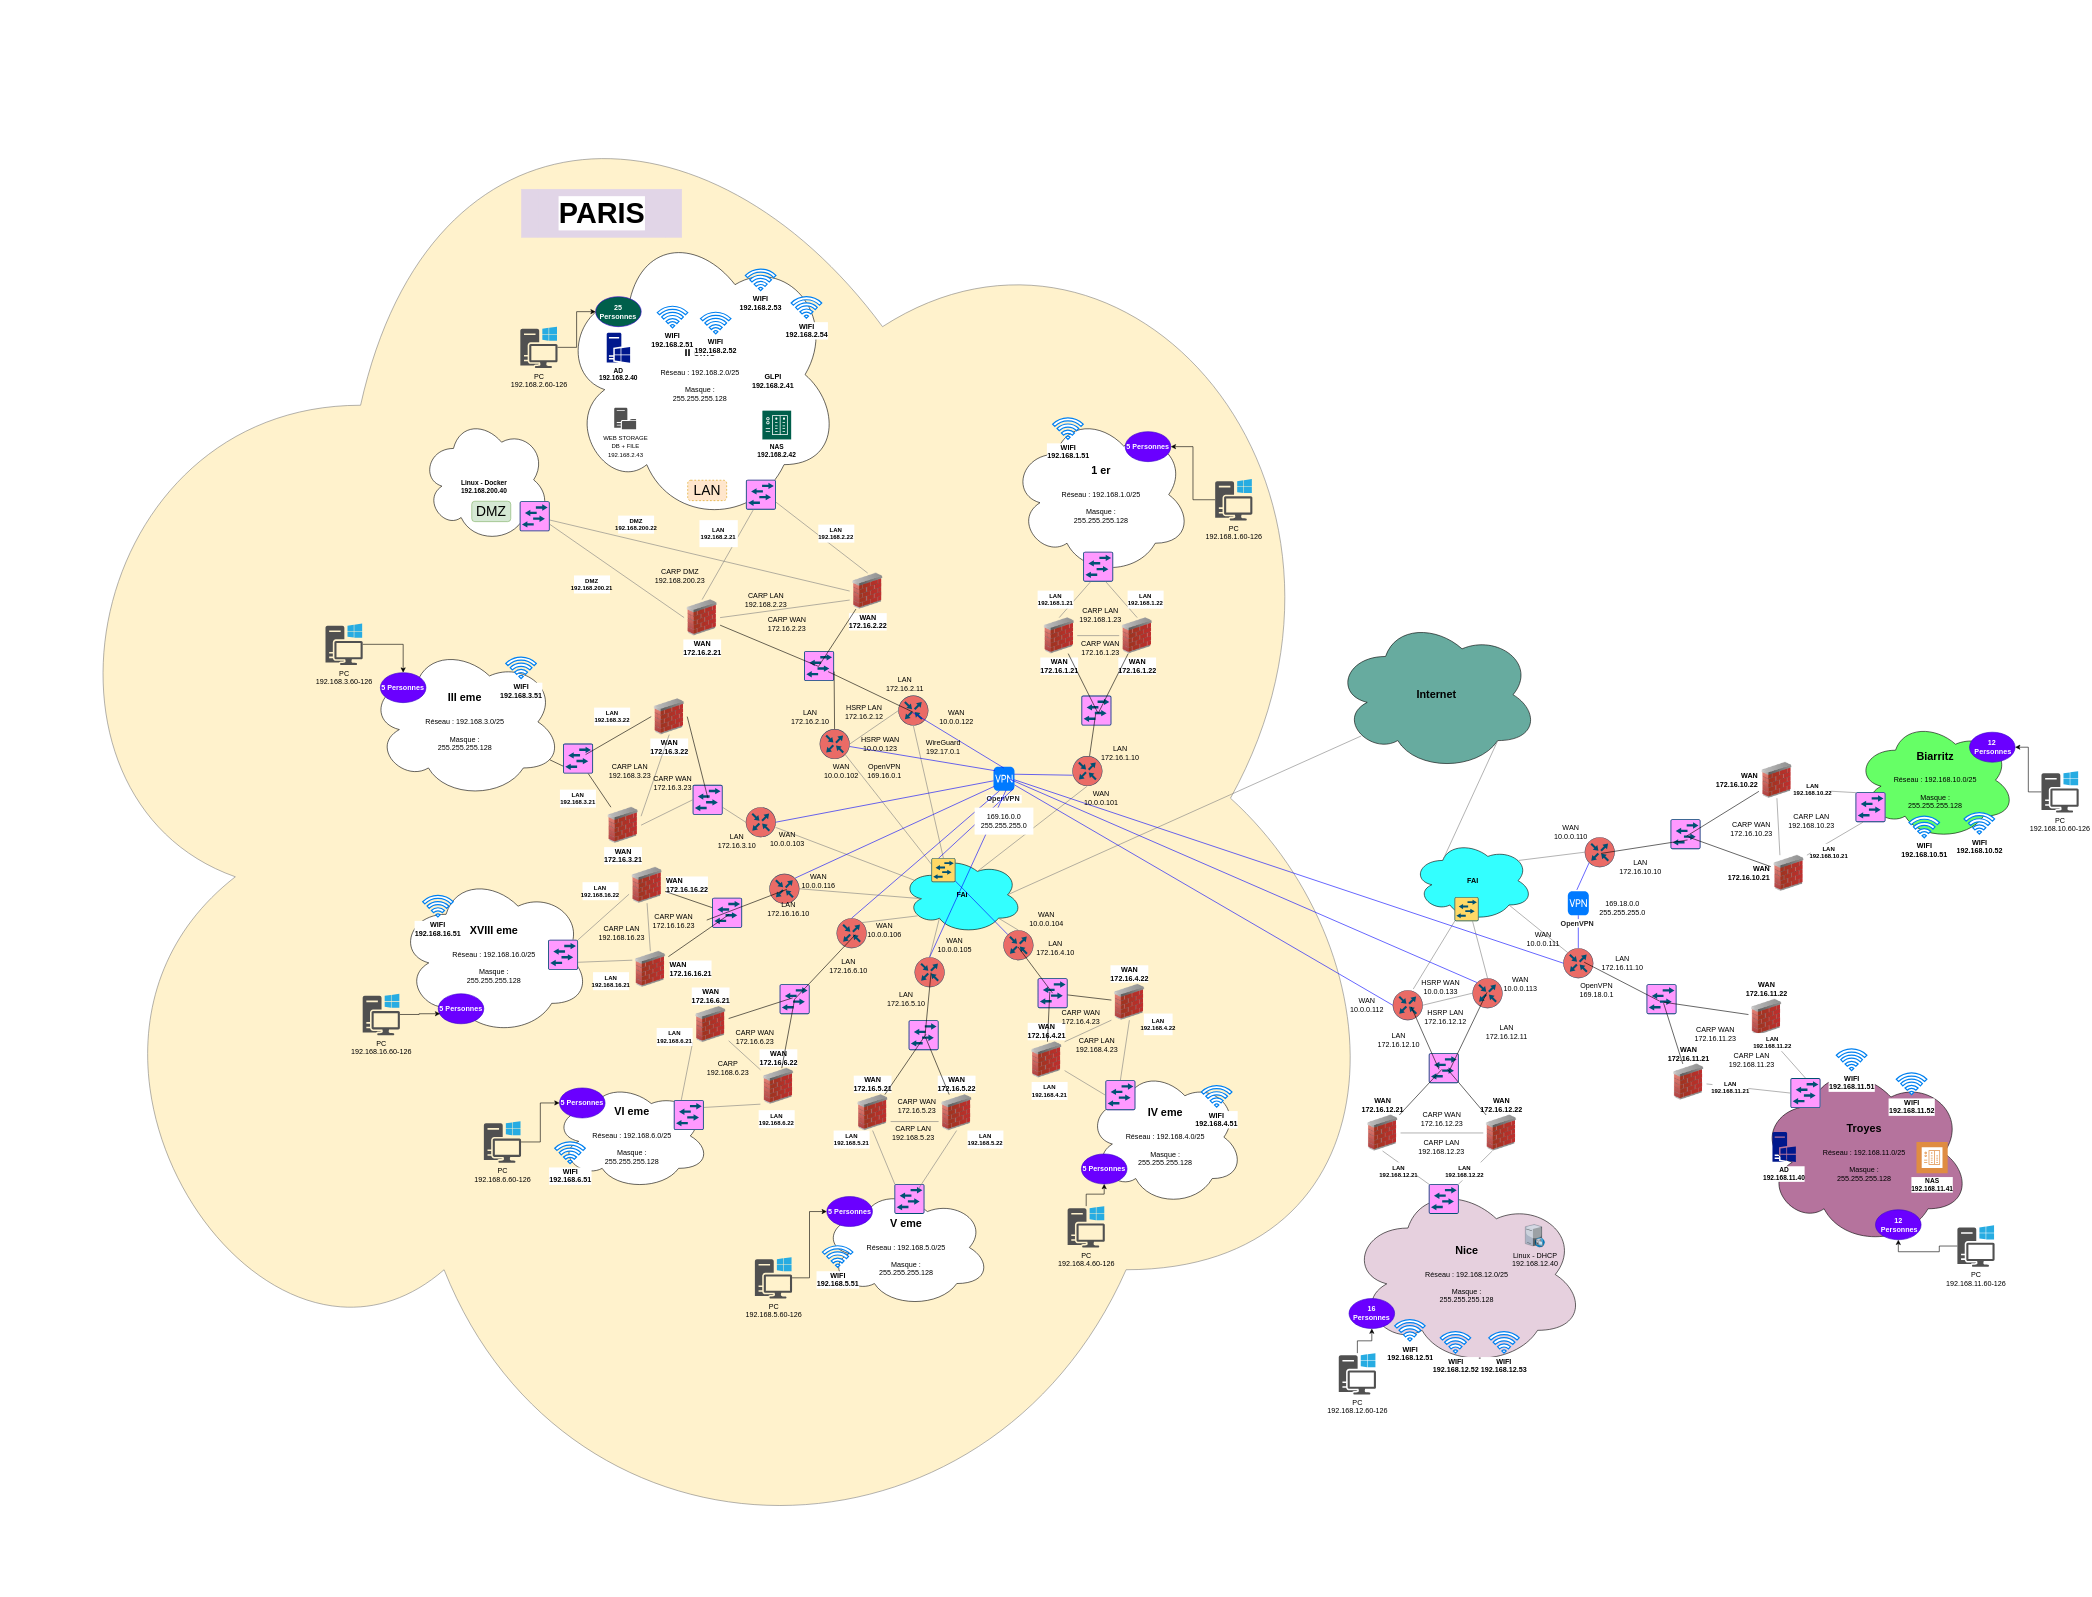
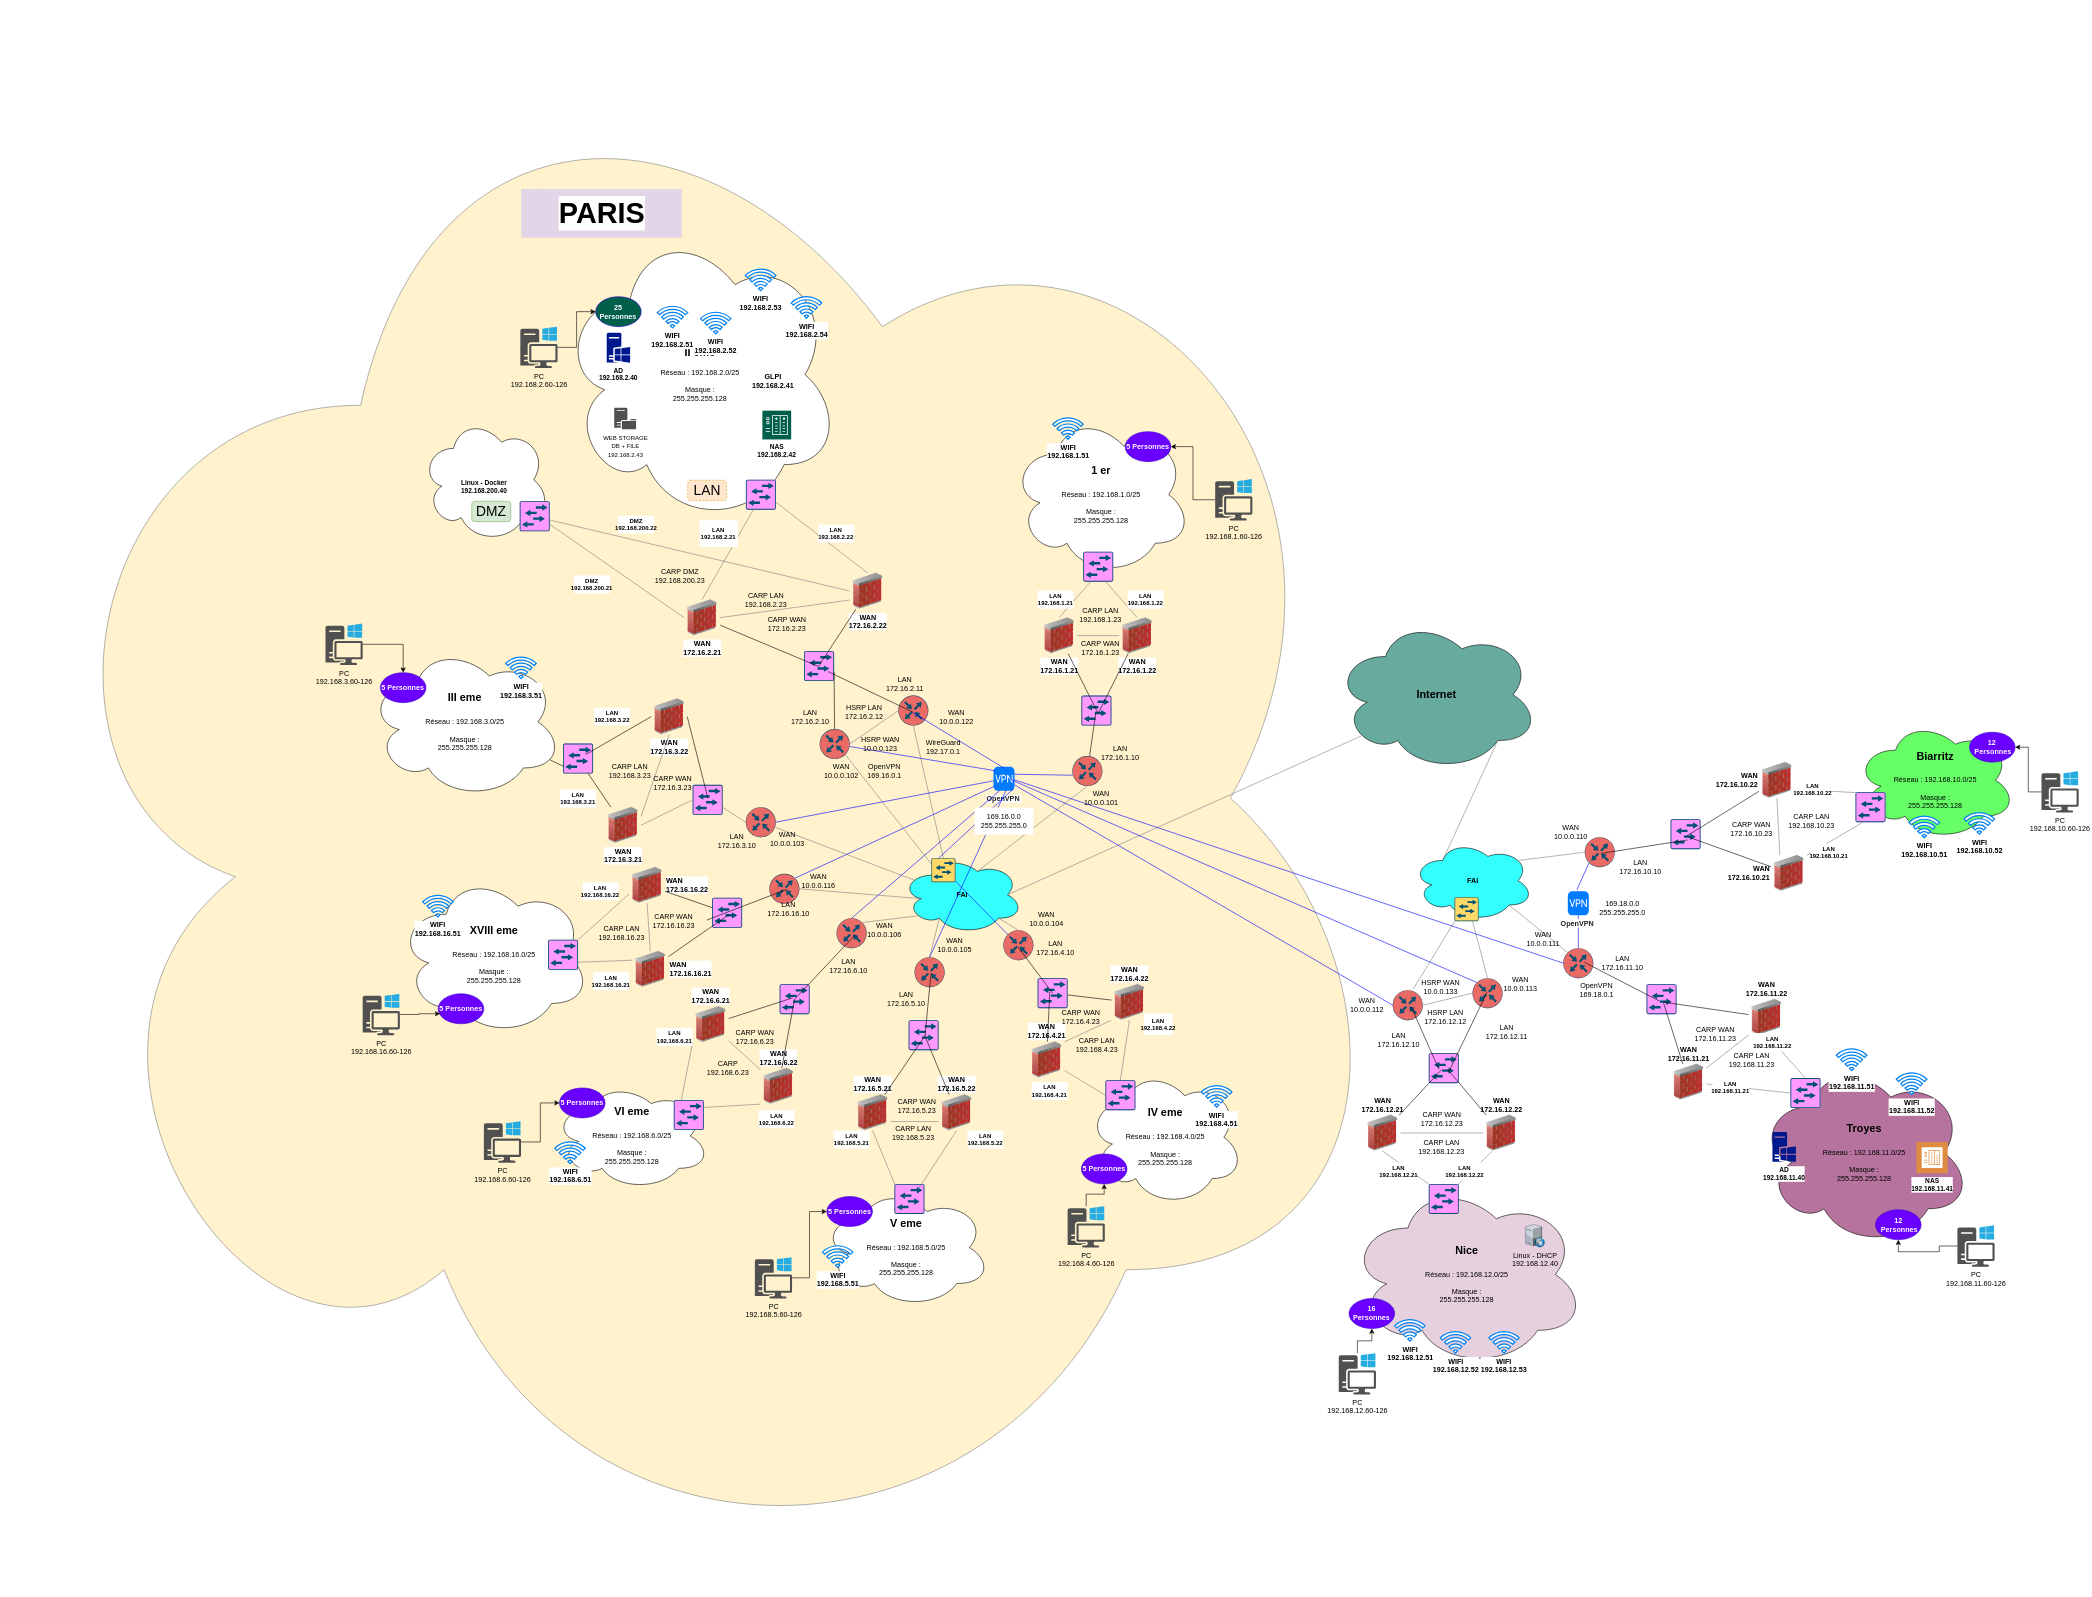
+ <mxCell id="100" value="" style="endArrow=none;html=1;rounded=0;exitX=0;exitY=1;exitDx=0;exitDy=0;strokeColor=#808080;" parent="1" source="87" target="86" edge="1"><mxGeometry width="50" height="50" relative="1" as="geometry"><mxPoint x="2948.93" y="1731.5" as="sourcePoint" /><mxPoint x="2863.93" y="1746.5" as="targetPoint" /></mxGeometry></mxCell>
